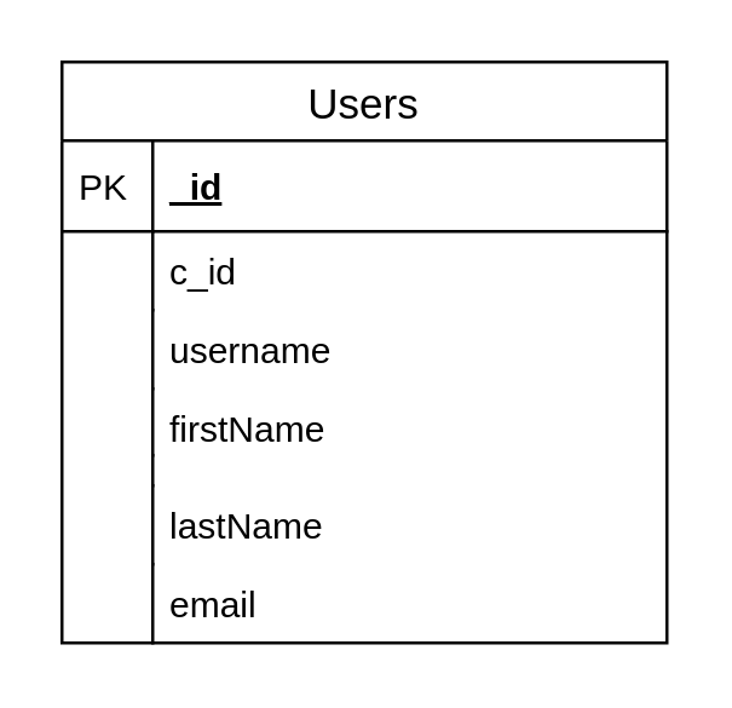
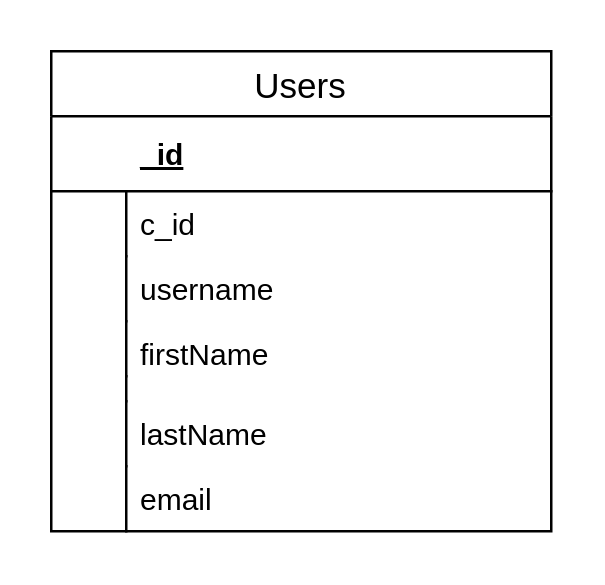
- <mxCell id="4" value="PK" style="shape=partialRectangle;top=0;left=0;bottom=0;fillColor=none;align=left;verticalAlign=middle;spacingLeft=4;spacingRight=4;overflow=hidden;rotatable=0;points=[];portConstraint=eastwest;part=1;fontSize=12;" vertex="1" connectable="0" parent="3"><mxGeometry width="30" height="30" as="geometry" /></mxCell>
